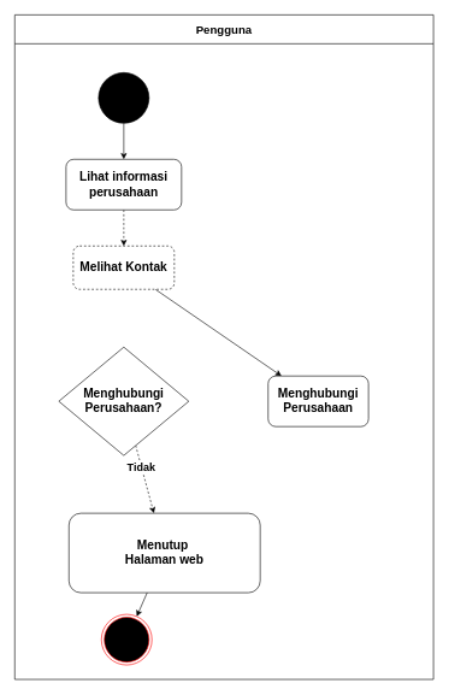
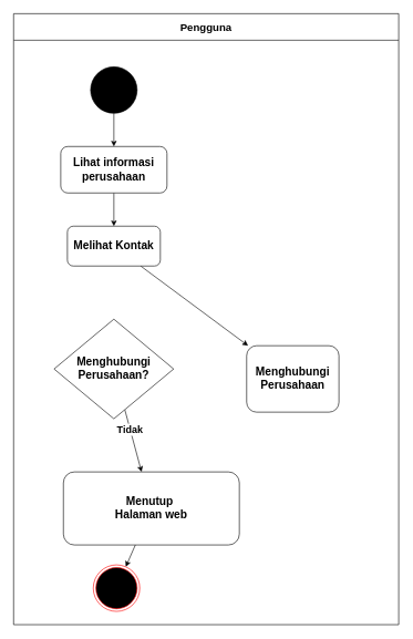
- <mxCell id="5" value="" style="edgeStyle=none;rounded=0;orthogonalLoop=1;jettySize=auto;html=1;dashed=1;" parent="2" source="6" target="8" edge="1"><mxGeometry relative="1" as="geometry" /></mxCell>
+ <mxCell id="5" value="" style="edgeStyle=none;rounded=0;orthogonalLoop=1;jettySize=auto;html=1;" parent="2" source="6" target="8" edge="1"><mxGeometry relative="1" as="geometry" /></mxCell>
- <mxCell id="8" value="&lt;b&gt;&lt;font style=&quot;font-size: 17px;&quot;&gt;Melihat Kontak&lt;/font&gt;&lt;/b&gt;" style="rounded=1;whiteSpace=wrap;html=1;fillColor=#FFFFFF;dashed=1;" parent="2" vertex="1"><mxGeometry x="81" y="320" width="140" height="60" as="geometry" /></mxCell>
+ <mxCell id="8" value="&lt;b&gt;&lt;font style=&quot;font-size: 17px;&quot;&gt;Melihat Kontak&lt;/font&gt;&lt;/b&gt;" style="rounded=1;whiteSpace=wrap;html=1;fillColor=#FFFFFF;" parent="2" vertex="1"><mxGeometry x="81" y="320" width="140" height="60" as="geometry" /></mxCell>
- <mxCell id="15" value="&lt;font style=&quot;font-size: 17px;&quot;&gt;&lt;b style=&quot;&quot;&gt;Menghubungi&lt;/b&gt;&lt;/font&gt;&lt;div style=&quot;font-size: 17px;&quot;&gt;&lt;font style=&quot;font-size: 17px;&quot;&gt;&lt;b style=&quot;&quot;&gt;Perusahaan&lt;/b&gt;&lt;/font&gt;&lt;/div&gt;" style="rounded=1;whiteSpace=wrap;html=1;" parent="2" vertex="1"><mxGeometry x="351" y="500" width="139" height="70" as="geometry" /></mxCell>
+ <mxCell id="15" value="&lt;font style=&quot;font-size: 17px;&quot;&gt;&lt;b style=&quot;&quot;&gt;Menghubungi&lt;/b&gt;&lt;/font&gt;&lt;div style=&quot;font-size: 17px;&quot;&gt;&lt;font style=&quot;font-size: 17px;&quot;&gt;&lt;b style=&quot;&quot;&gt;Perusahaan&lt;/b&gt;&lt;/font&gt;&lt;/div&gt;" style="rounded=1;whiteSpace=wrap;html=1;" parent="2" vertex="1"><mxGeometry x="351" y="500" width="139" height="100" as="geometry" /></mxCell>
- <mxCell id="9" value="" style="edgeStyle=none;rounded=0;orthogonalLoop=1;jettySize=auto;html=1;dashed=1;" parent="2" source="11" target="13" edge="1"><mxGeometry relative="1" as="geometry" /></mxCell>
+ <mxCell id="9" value="" style="edgeStyle=none;rounded=0;orthogonalLoop=1;jettySize=auto;html=1;" parent="2" source="11" target="13" edge="1"><mxGeometry relative="1" as="geometry" /></mxCell>
